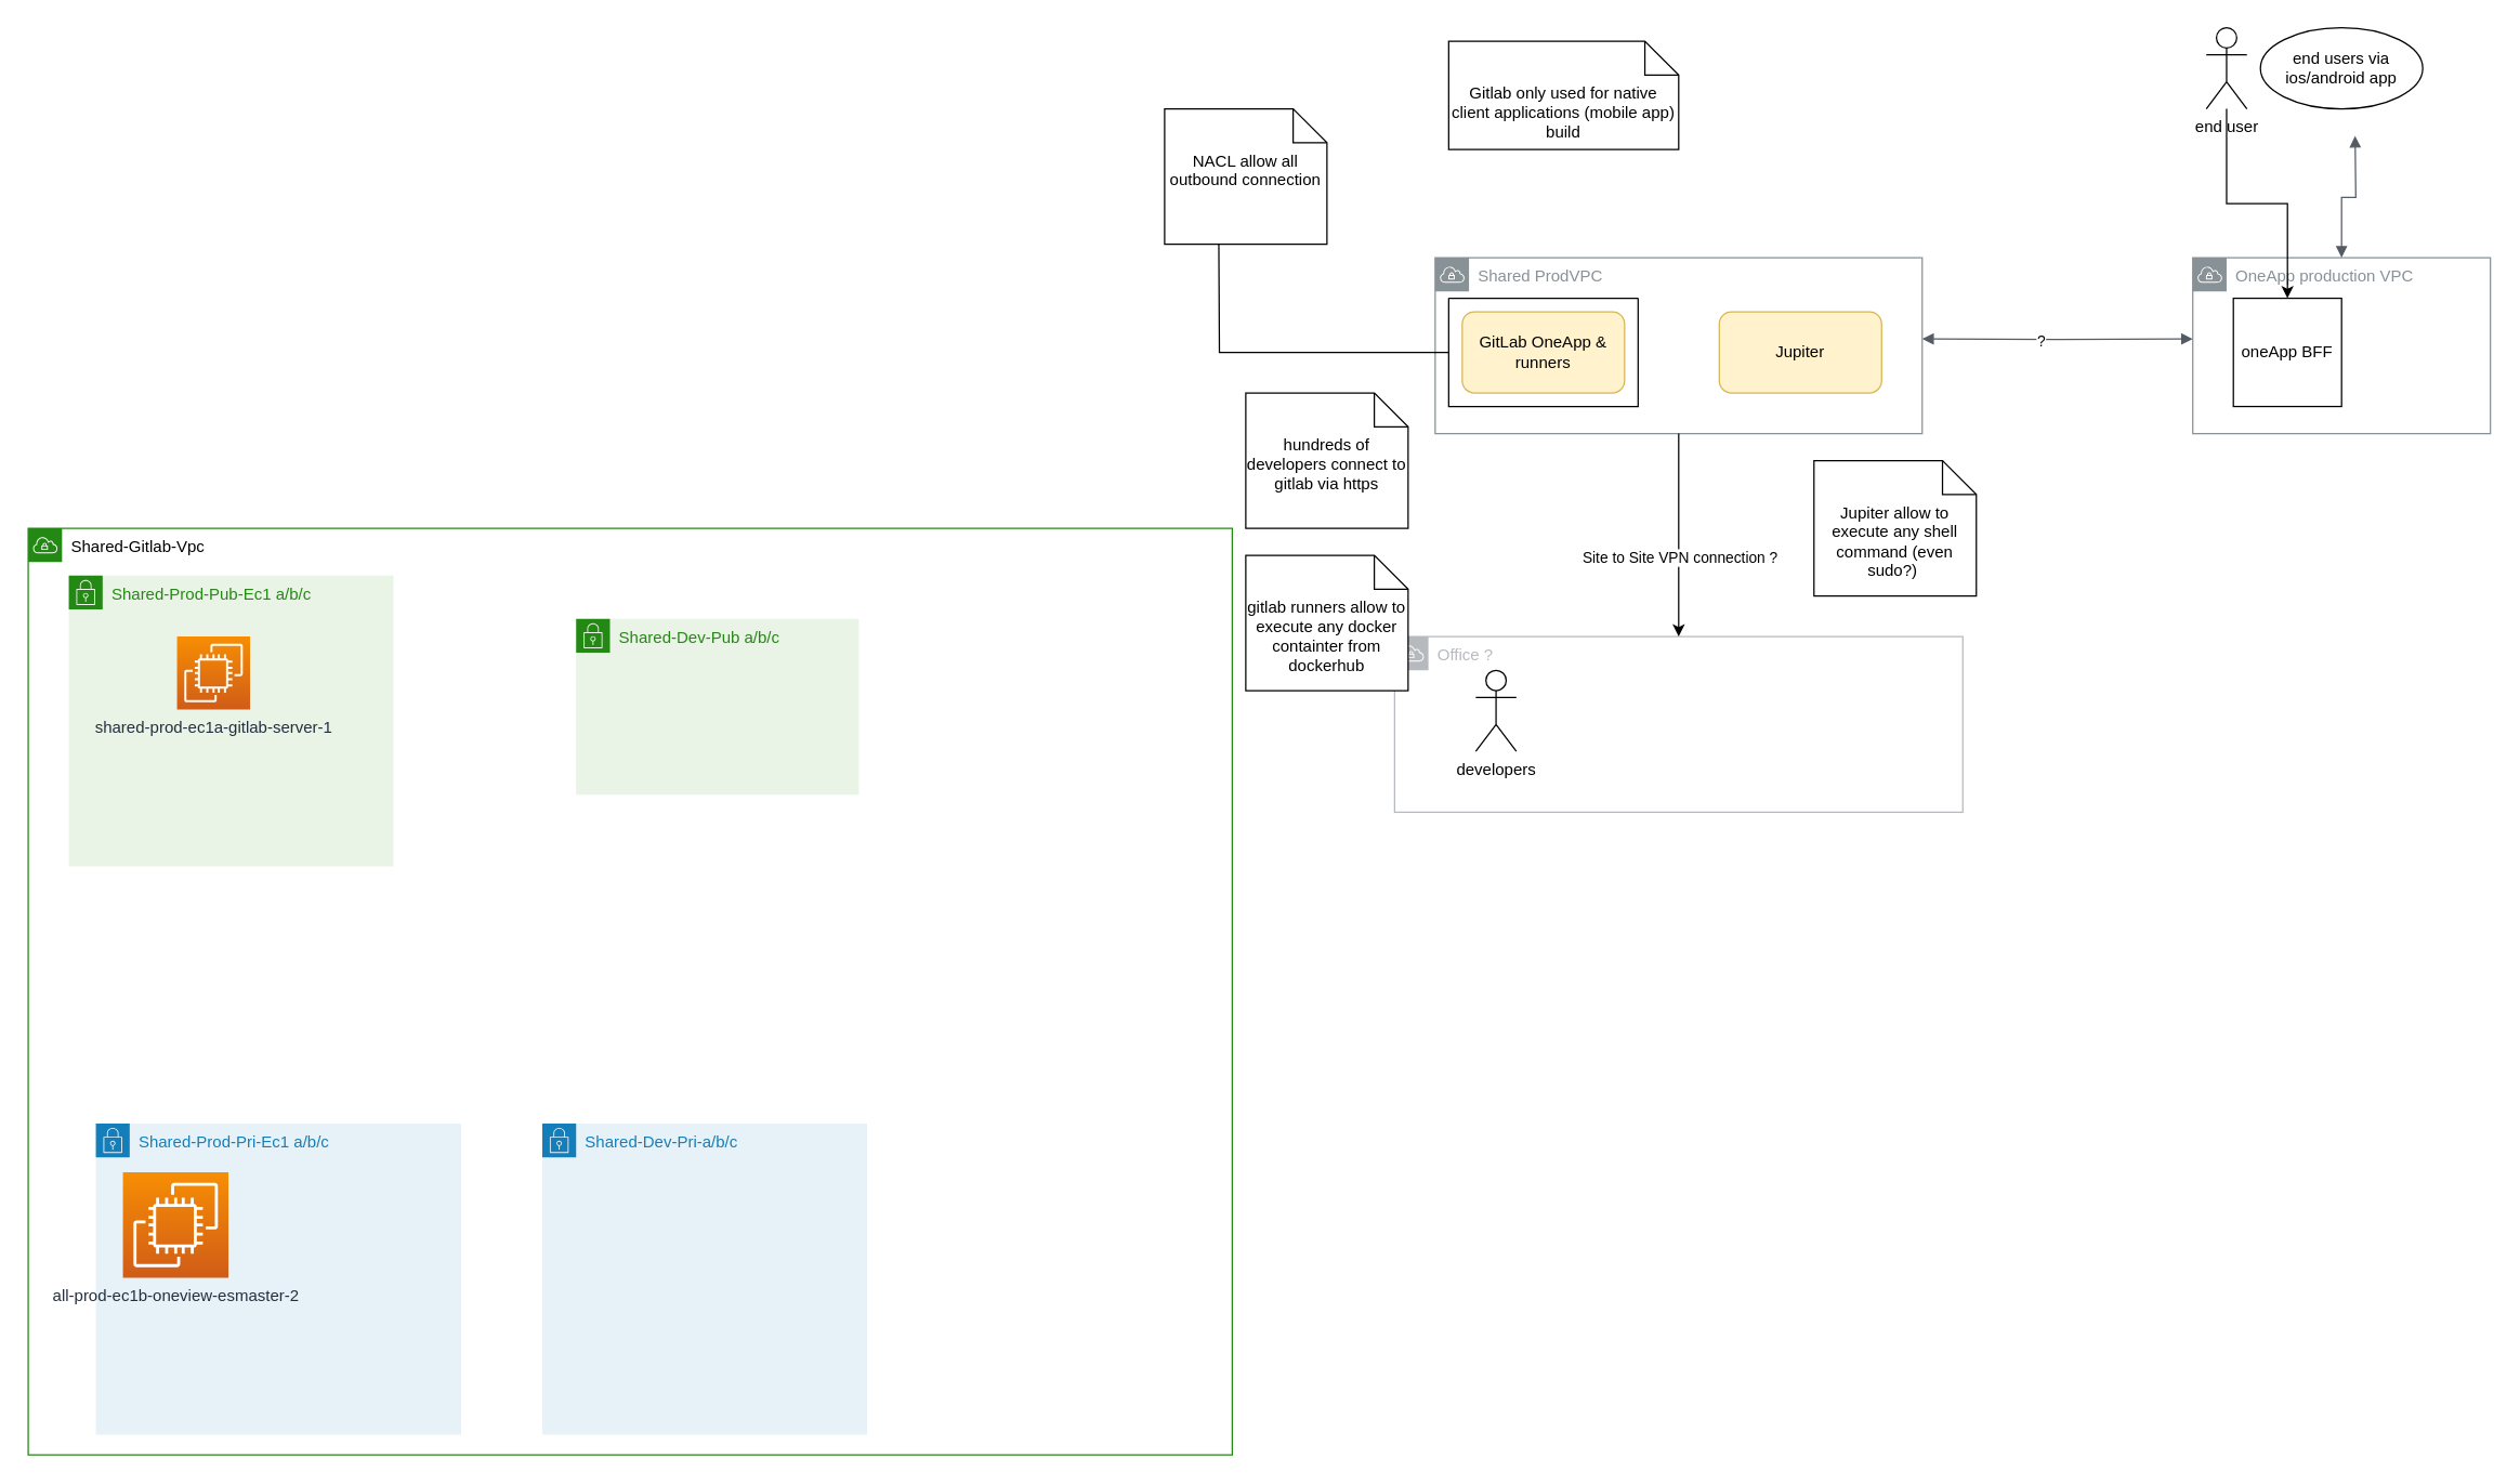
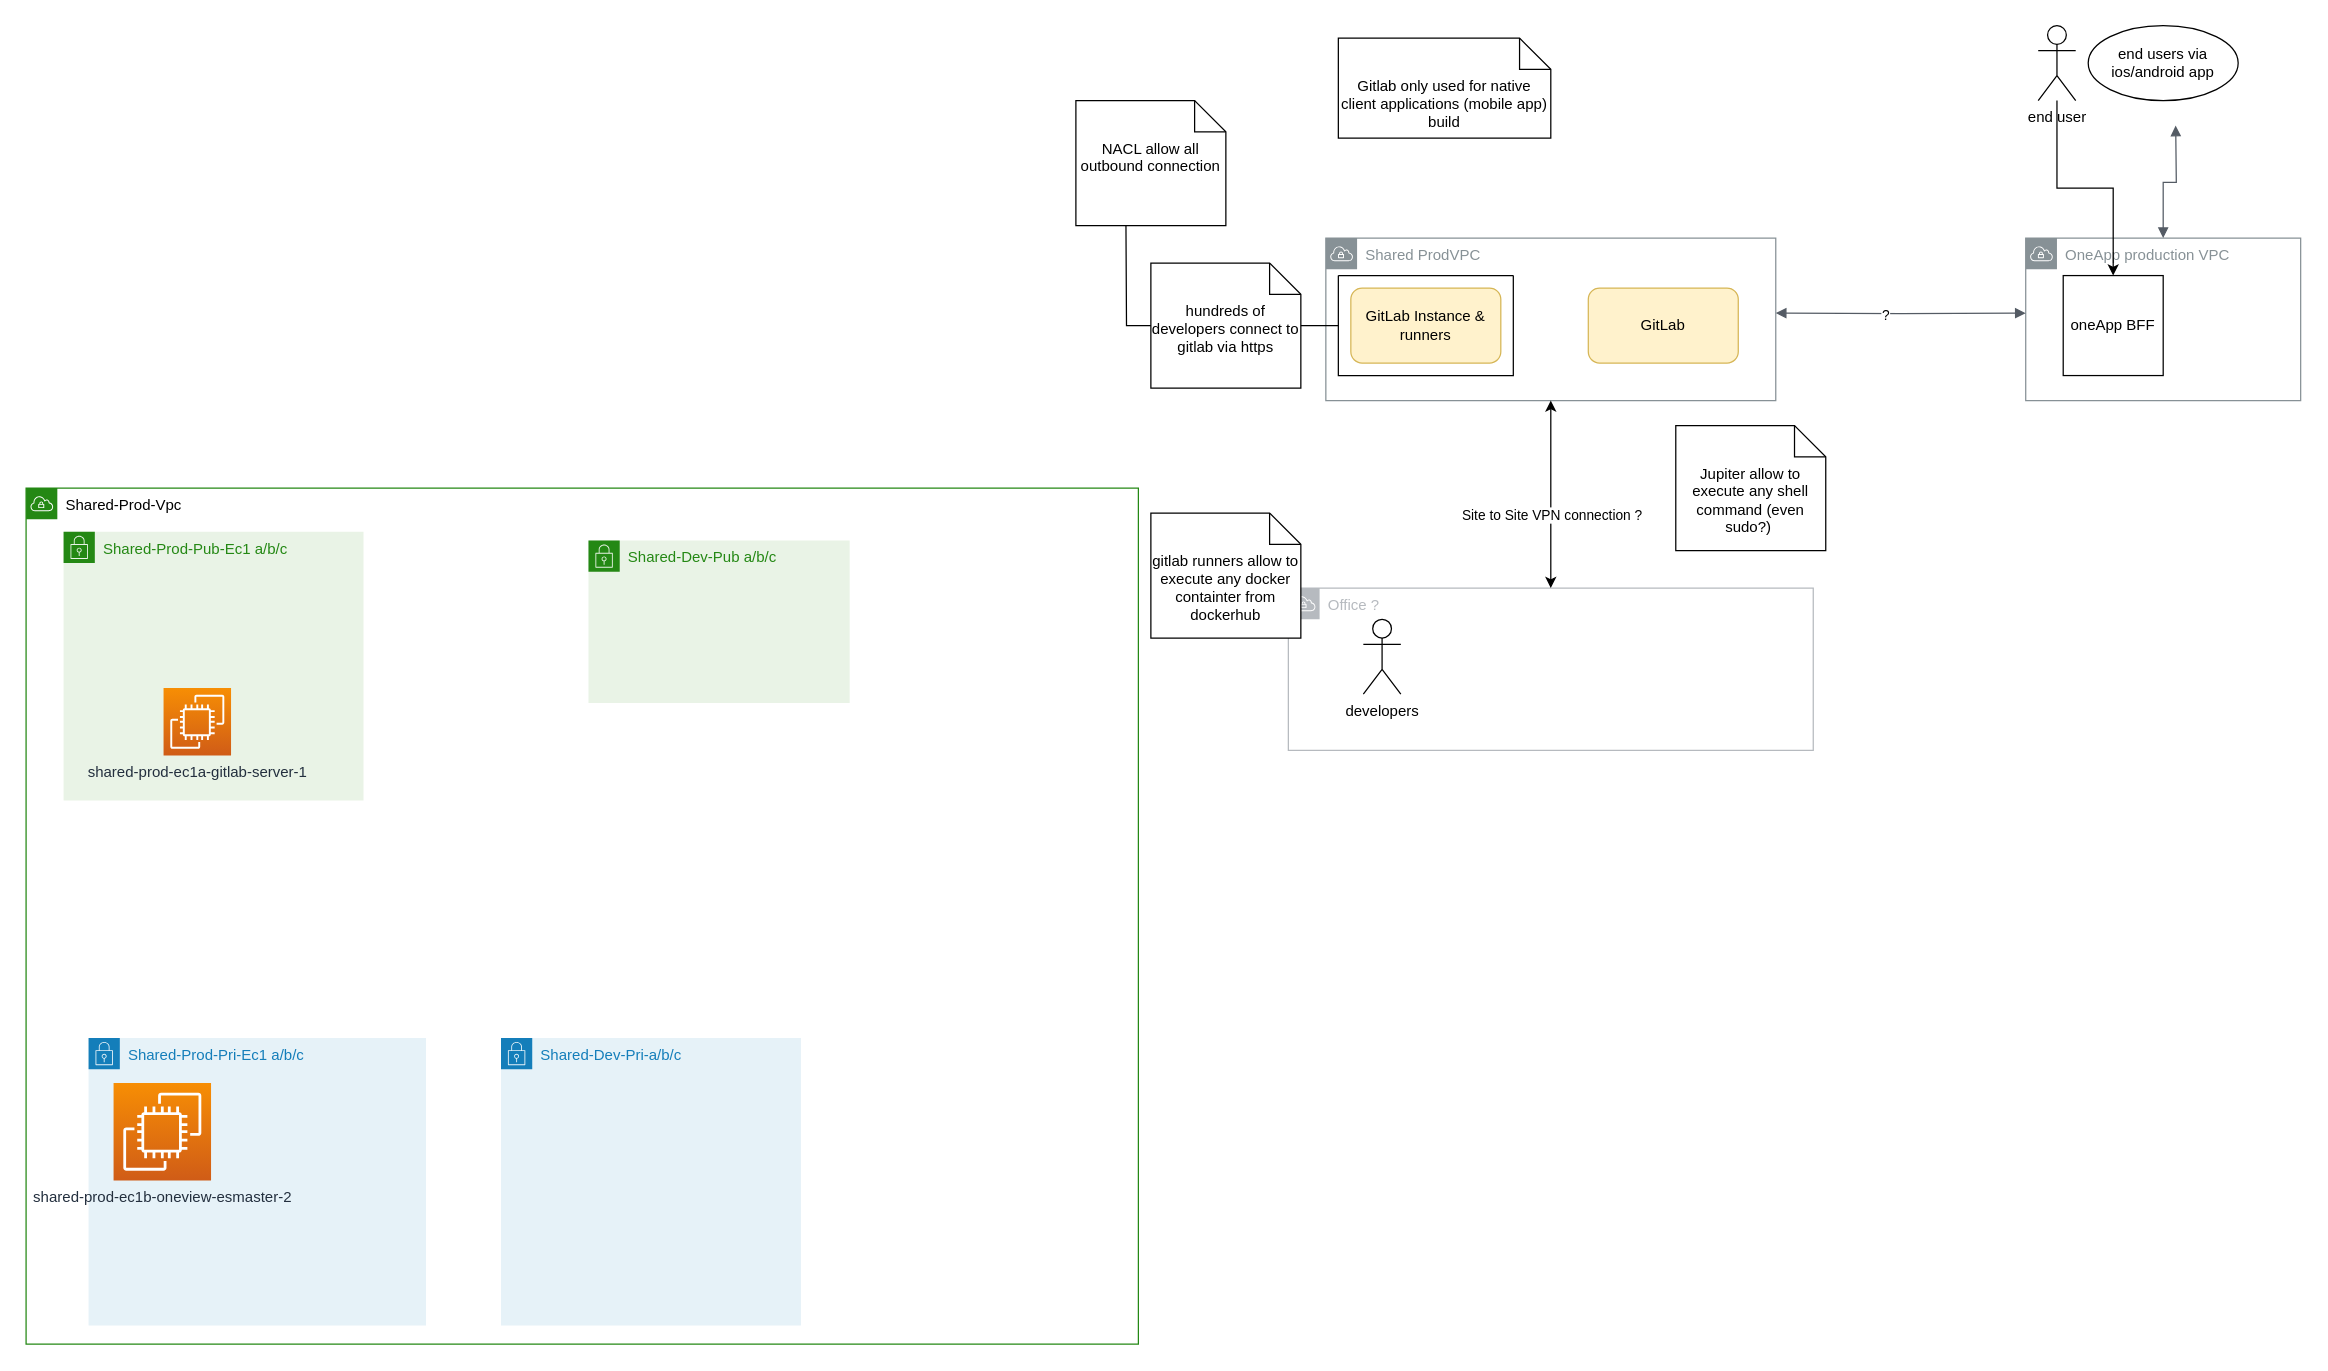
- <mxCell id="9" value="GitLab OneApp &amp;amp; runners" style="rounded=1;whiteSpace=wrap;html=1;fillColor=#fff2cc;strokeColor=#d6b656;" parent="1" vertex="1"><mxGeometry x="1080" y="230" width="120" height="60" as="geometry" /></mxCell>
+ <mxCell id="9" value="GitLab Instance &amp;amp; runners" style="rounded=1;whiteSpace=wrap;html=1;fillColor=#fff2cc;strokeColor=#d6b656;" parent="1" vertex="1"><mxGeometry x="1080" y="230" width="120" height="60" as="geometry" /></mxCell>
- <mxCell id="19" value="Jupiter" style="rounded=1;whiteSpace=wrap;html=1;fillColor=#fff2cc;strokeColor=#d6b656;" parent="1" vertex="1"><mxGeometry x="1270" y="230" width="120" height="60" as="geometry" /></mxCell>
+ <mxCell id="19" value="GitLab" style="rounded=1;whiteSpace=wrap;html=1;fillColor=#fff2cc;strokeColor=#d6b656;" parent="1" vertex="1"><mxGeometry x="1270" y="230" width="120" height="60" as="geometry" /></mxCell>
- <mxCell id="12" value="" style="endArrow=none;startArrow=classic;html=1;rounded=0;" parent="1" source="11" target="2" edge="1"><mxGeometry width="50" height="50" relative="1" as="geometry"><mxPoint x="1190" y="350" as="sourcePoint" /><mxPoint x="1240" y="300" as="targetPoint" /></mxGeometry></mxCell>
+ <mxCell id="12" value="" style="endArrow=classic;startArrow=classic;html=1;rounded=0;" parent="1" source="11" target="2" edge="1"><mxGeometry width="50" height="50" relative="1" as="geometry"><mxPoint x="1190" y="350" as="sourcePoint" /><mxPoint x="1240" y="300" as="targetPoint" /></mxGeometry></mxCell>
- <mxCell id="14" value="hundreds of developers connect to gitlab via https" style="shape=note2;boundedLbl=1;whiteSpace=wrap;html=1;size=25;verticalAlign=top;align=center;" parent="1" vertex="1"><mxGeometry x="920" y="290" width="120" height="100" as="geometry" /></mxCell>
+ <mxCell id="14" value="hundreds of developers connect to gitlab via https" style="shape=note2;boundedLbl=1;whiteSpace=wrap;html=1;size=25;verticalAlign=top;align=center;" parent="1" vertex="1"><mxGeometry x="920" y="210" width="120" height="100" as="geometry" /></mxCell>
- <mxCell id="21" value="&lt;div&gt;&lt;font color=&quot;#000000&quot;&gt;Shared-Gitlab-Vpc&lt;/font&gt;&lt;/div&gt;" style="points=[[0,0],[0.25,0],[0.5,0],[0.75,0],[1,0],[1,0.25],[1,0.5],[1,0.75],[1,1],[0.75,1],[0.5,1],[0.25,1],[0,1],[0,0.75],[0,0.5],[0,0.25]];outlineConnect=0;gradientColor=none;html=1;whiteSpace=wrap;fontSize=12;fontStyle=0;shape=mxgraph.aws4.group;grIcon=mxgraph.aws4.group_vpc;strokeColor=#248814;fillColor=none;verticalAlign=top;align=left;spacingLeft=30;fontColor=#AAB7B8;dashed=0;" parent="1" vertex="1"><mxGeometry x="20" y="390" width="890" height="685" as="geometry" /></mxCell>
+ <mxCell id="21" value="&lt;div&gt;&lt;font color=&quot;#000000&quot;&gt;Shared-Prod-Vpc&lt;/font&gt;&lt;/div&gt;" style="points=[[0,0],[0.25,0],[0.5,0],[0.75,0],[1,0],[1,0.25],[1,0.5],[1,0.75],[1,1],[0.75,1],[0.5,1],[0.25,1],[0,1],[0,0.75],[0,0.5],[0,0.25]];outlineConnect=0;gradientColor=none;html=1;whiteSpace=wrap;fontSize=12;fontStyle=0;shape=mxgraph.aws4.group;grIcon=mxgraph.aws4.group_vpc;strokeColor=#248814;fillColor=none;verticalAlign=top;align=left;spacingLeft=30;fontColor=#AAB7B8;dashed=0;" parent="1" vertex="1"><mxGeometry x="20" y="390" width="890" height="685" as="geometry" /></mxCell>
- <mxCell id="30" value="&lt;div&gt;shared-prod-ec1a-gitlab-server-1&lt;/div&gt;&lt;div&gt;&lt;br&gt;&lt;/div&gt;" style="sketch=0;points=[[0,0,0],[0.25,0,0],[0.5,0,0],[0.75,0,0],[1,0,0],[0,1,0],[0.25,1,0],[0.5,1,0],[0.75,1,0],[1,1,0],[0,0.25,0],[0,0.5,0],[0,0.75,0],[1,0.25,0],[1,0.5,0],[1,0.75,0]];outlineConnect=0;fontColor=#232F3E;gradientColor=#F78E04;gradientDirection=north;fillColor=#D05C17;strokeColor=#ffffff;dashed=0;verticalLabelPosition=bottom;verticalAlign=top;align=center;html=1;fontSize=12;fontStyle=0;aspect=fixed;shape=mxgraph.aws4.resourceIcon;resIcon=mxgraph.aws4.ec2;" vertex="1" parent="1"><mxGeometry x="130" y="470" width="54" height="54" as="geometry" /></mxCell>
+ <mxCell id="30" value="&lt;div&gt;shared-prod-ec1a-gitlab-server-1&lt;/div&gt;&lt;div&gt;&lt;br&gt;&lt;/div&gt;" style="sketch=0;points=[[0,0,0],[0.25,0,0],[0.5,0,0],[0.75,0,0],[1,0,0],[0,1,0],[0.25,1,0],[0.5,1,0],[0.75,1,0],[1,1,0],[0,0.25,0],[0,0.5,0],[0,0.75,0],[1,0.25,0],[1,0.5,0],[1,0.75,0]];outlineConnect=0;fontColor=#232F3E;gradientColor=#F78E04;gradientDirection=north;fillColor=#D05C17;strokeColor=#ffffff;dashed=0;verticalLabelPosition=bottom;verticalAlign=top;align=center;html=1;fontSize=12;fontStyle=0;aspect=fixed;shape=mxgraph.aws4.resourceIcon;resIcon=mxgraph.aws4.ec2;" vertex="1" parent="1"><mxGeometry x="130" y="550" width="54" height="54" as="geometry" /></mxCell>
- <mxCell id="25" value="&lt;div&gt;Shared-Dev-Pub a/b/c&amp;nbsp;&lt;/div&gt;" style="points=[[0,0],[0.25,0],[0.5,0],[0.75,0],[1,0],[1,0.25],[1,0.5],[1,0.75],[1,1],[0.75,1],[0.5,1],[0.25,1],[0,1],[0,0.75],[0,0.5],[0,0.25]];outlineConnect=0;gradientColor=none;html=1;whiteSpace=wrap;fontSize=12;fontStyle=0;shape=mxgraph.aws4.group;grIcon=mxgraph.aws4.group_security_group;grStroke=0;strokeColor=#248814;fillColor=#E9F3E6;verticalAlign=top;align=left;spacingLeft=30;fontColor=#248814;dashed=0;" parent="1" vertex="1"><mxGeometry x="425" y="457" width="209" height="130" as="geometry" /></mxCell>
+ <mxCell id="25" value="&lt;div&gt;Shared-Dev-Pub a/b/c&amp;nbsp;&lt;/div&gt;" style="points=[[0,0],[0.25,0],[0.5,0],[0.75,0],[1,0],[1,0.25],[1,0.5],[1,0.75],[1,1],[0.75,1],[0.5,1],[0.25,1],[0,1],[0,0.75],[0,0.5],[0,0.25]];outlineConnect=0;gradientColor=none;html=1;whiteSpace=wrap;fontSize=12;fontStyle=0;shape=mxgraph.aws4.group;grIcon=mxgraph.aws4.group_security_group;grStroke=0;strokeColor=#248814;fillColor=#E9F3E6;verticalAlign=top;align=left;spacingLeft=30;fontColor=#248814;dashed=0;" parent="1" vertex="1"><mxGeometry x="470" y="432" width="209" height="130" as="geometry" /></mxCell>
- <mxCell id="26" value="&lt;div&gt;all-prod-ec1b-oneview-esmaster-2&lt;/div&gt;&lt;div&gt;&lt;br&gt;&lt;/div&gt;" style="sketch=0;points=[[0,0,0],[0.25,0,0],[0.5,0,0],[0.75,0,0],[1,0,0],[0,1,0],[0.25,1,0],[0.5,1,0],[0.75,1,0],[1,1,0],[0,0.25,0],[0,0.5,0],[0,0.75,0],[1,0.25,0],[1,0.5,0],[1,0.75,0]];outlineConnect=0;fontColor=#232F3E;gradientColor=#F78E04;gradientDirection=north;fillColor=#D05C17;strokeColor=#ffffff;dashed=0;verticalLabelPosition=bottom;verticalAlign=top;align=center;html=1;fontSize=12;fontStyle=0;aspect=fixed;shape=mxgraph.aws4.resourceIcon;resIcon=mxgraph.aws4.ec2;" vertex="1" parent="1"><mxGeometry x="90" y="866" width="78" height="78" as="geometry" /></mxCell>
+ <mxCell id="26" value="&lt;div&gt;shared-prod-ec1b-oneview-esmaster-2&lt;/div&gt;&lt;div&gt;&lt;br&gt;&lt;/div&gt;" style="sketch=0;points=[[0,0,0],[0.25,0,0],[0.5,0,0],[0.75,0,0],[1,0,0],[0,1,0],[0.25,1,0],[0.5,1,0],[0.75,1,0],[1,1,0],[0,0.25,0],[0,0.5,0],[0,0.75,0],[1,0.25,0],[1,0.5,0],[1,0.75,0]];outlineConnect=0;fontColor=#232F3E;gradientColor=#F78E04;gradientDirection=north;fillColor=#D05C17;strokeColor=#ffffff;dashed=0;verticalLabelPosition=bottom;verticalAlign=top;align=center;html=1;fontSize=12;fontStyle=0;aspect=fixed;shape=mxgraph.aws4.resourceIcon;resIcon=mxgraph.aws4.ec2;" vertex="1" parent="1"><mxGeometry x="90" y="866" width="78" height="78" as="geometry" /></mxCell>
